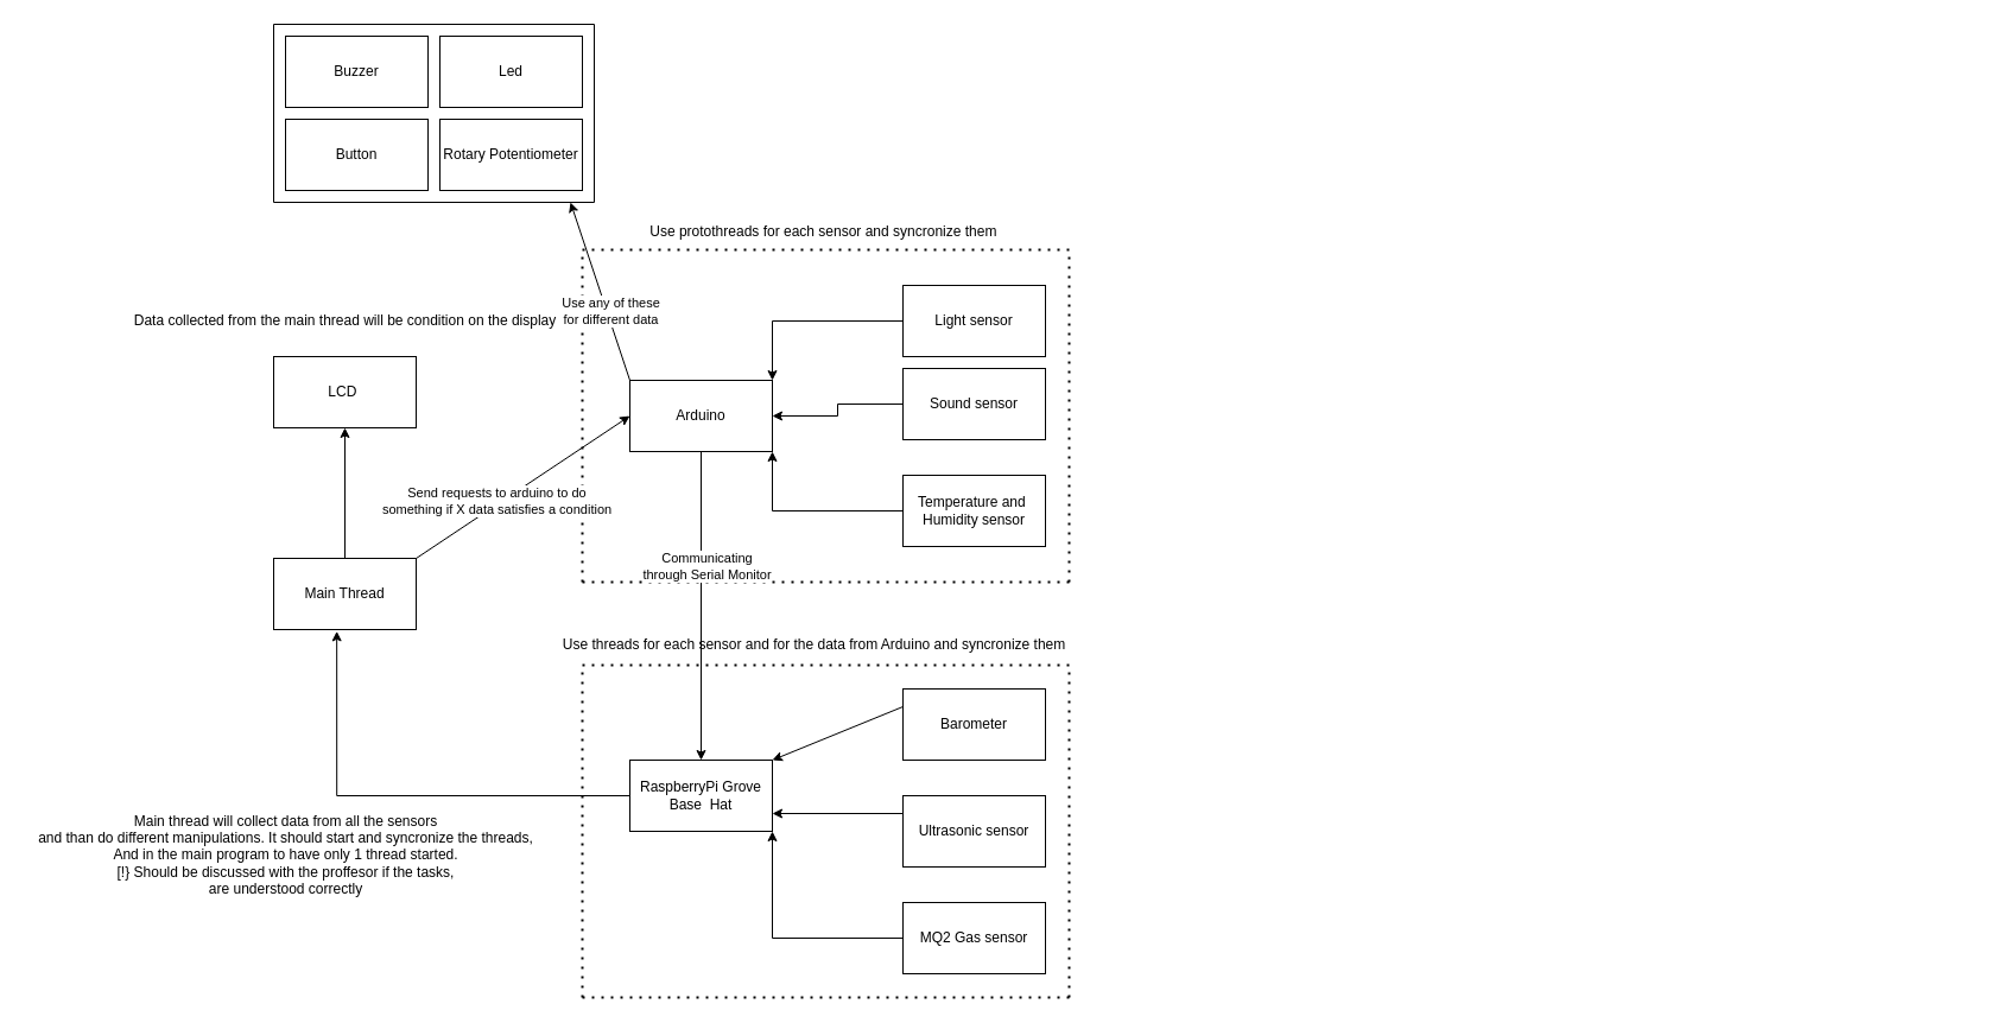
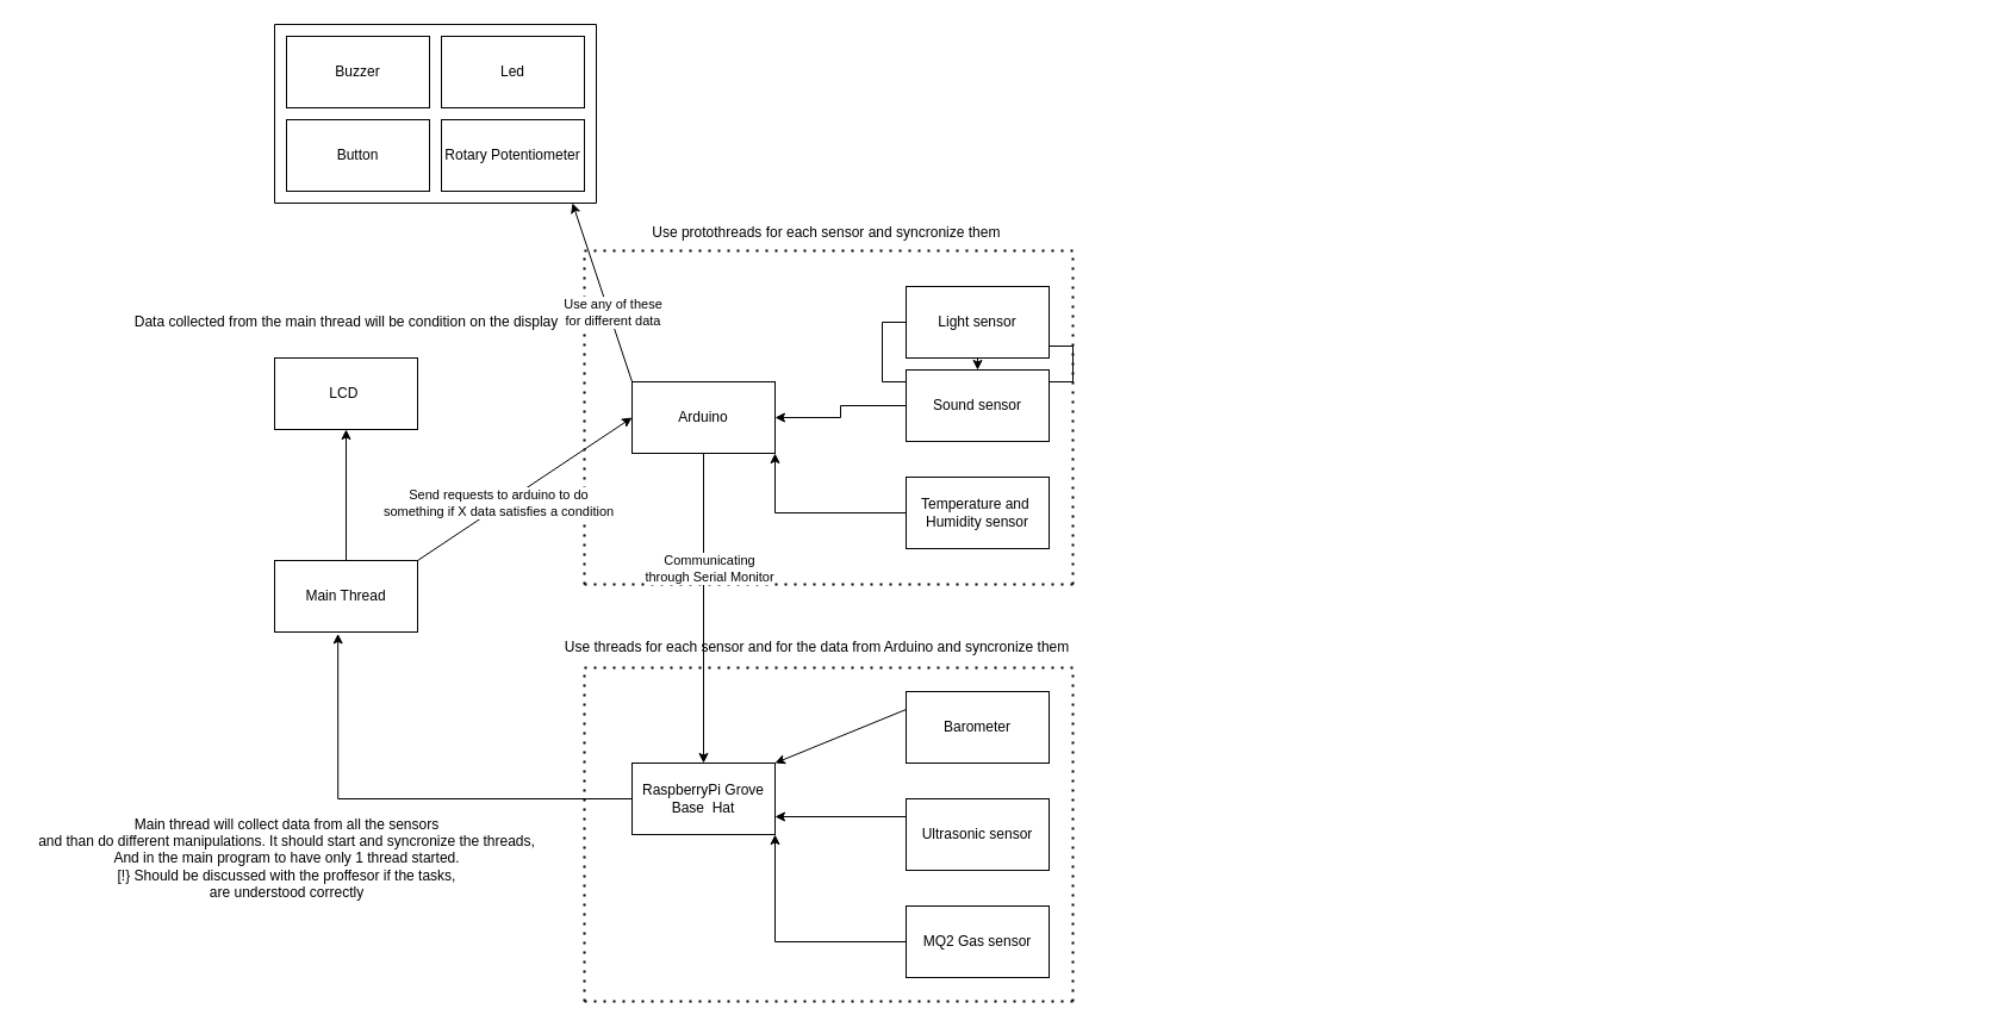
- <mxCell id="2" style="edgeStyle=orthogonalEdgeStyle;rounded=0;orthogonalLoop=1;jettySize=auto;html=1;exitX=0;exitY=0.5;exitDx=0;exitDy=0;entryX=1;entryY=0;entryDx=0;entryDy=0;" edge="1" parent="1" source="3" target="8"><mxGeometry relative="1" as="geometry" /></mxCell>
+ <mxCell id="2" style="edgeStyle=orthogonalEdgeStyle;rounded=0;orthogonalLoop=1;jettySize=auto;html=1;exitX=0;exitY=0.5;exitDx=0;exitDy=0;" edge="1" parent="1" source="3" target="5"><mxGeometry relative="1" as="geometry" /></mxCell>
